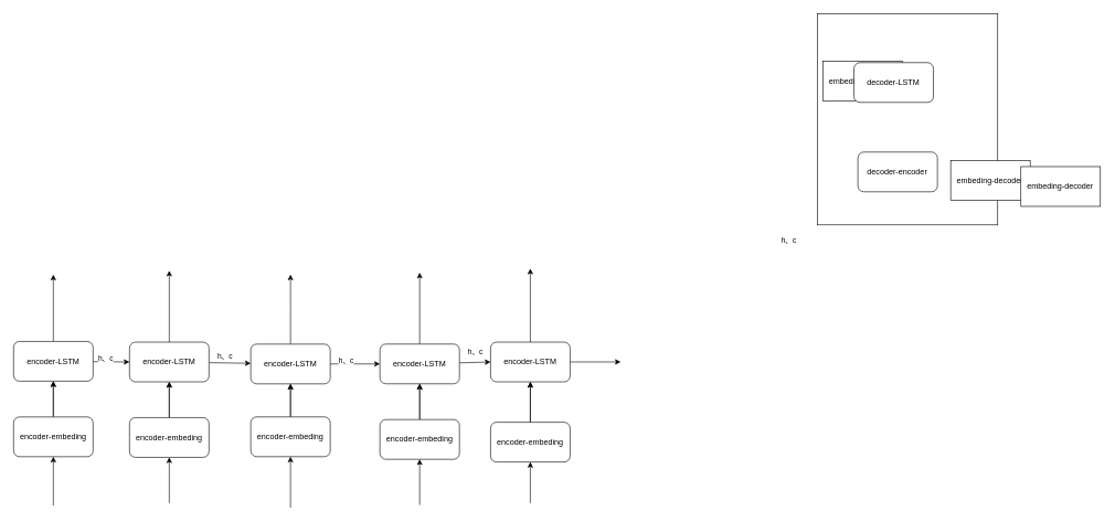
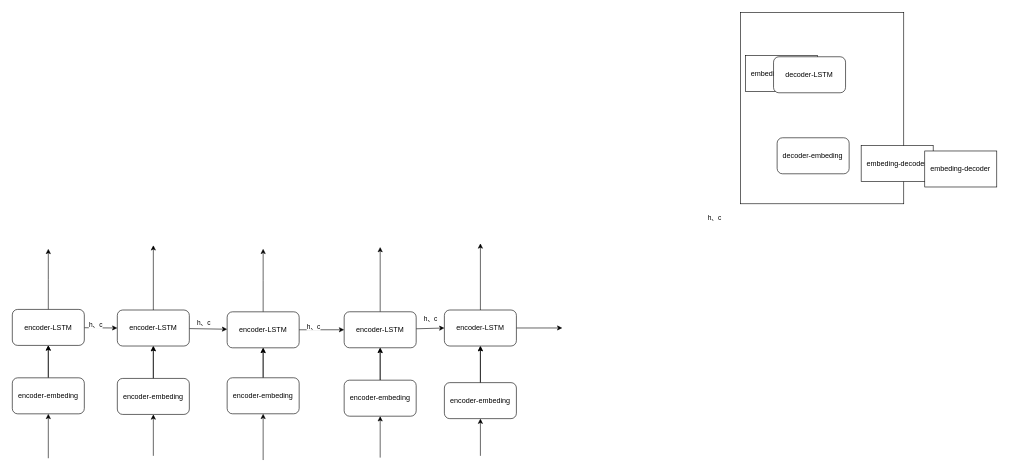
- <mxCell id="6" value="decoder-encoder" style="rounded=1;whiteSpace=wrap;html=1;" vertex="1" parent="1"><mxGeometry x="1294.47" y="229" width="120" height="60" as="geometry" /></mxCell>
+ <mxCell id="6" value="decoder-embeding" style="rounded=1;whiteSpace=wrap;html=1;" vertex="1" parent="1"><mxGeometry x="1294.47" y="229" width="120" height="60" as="geometry" /></mxCell>
